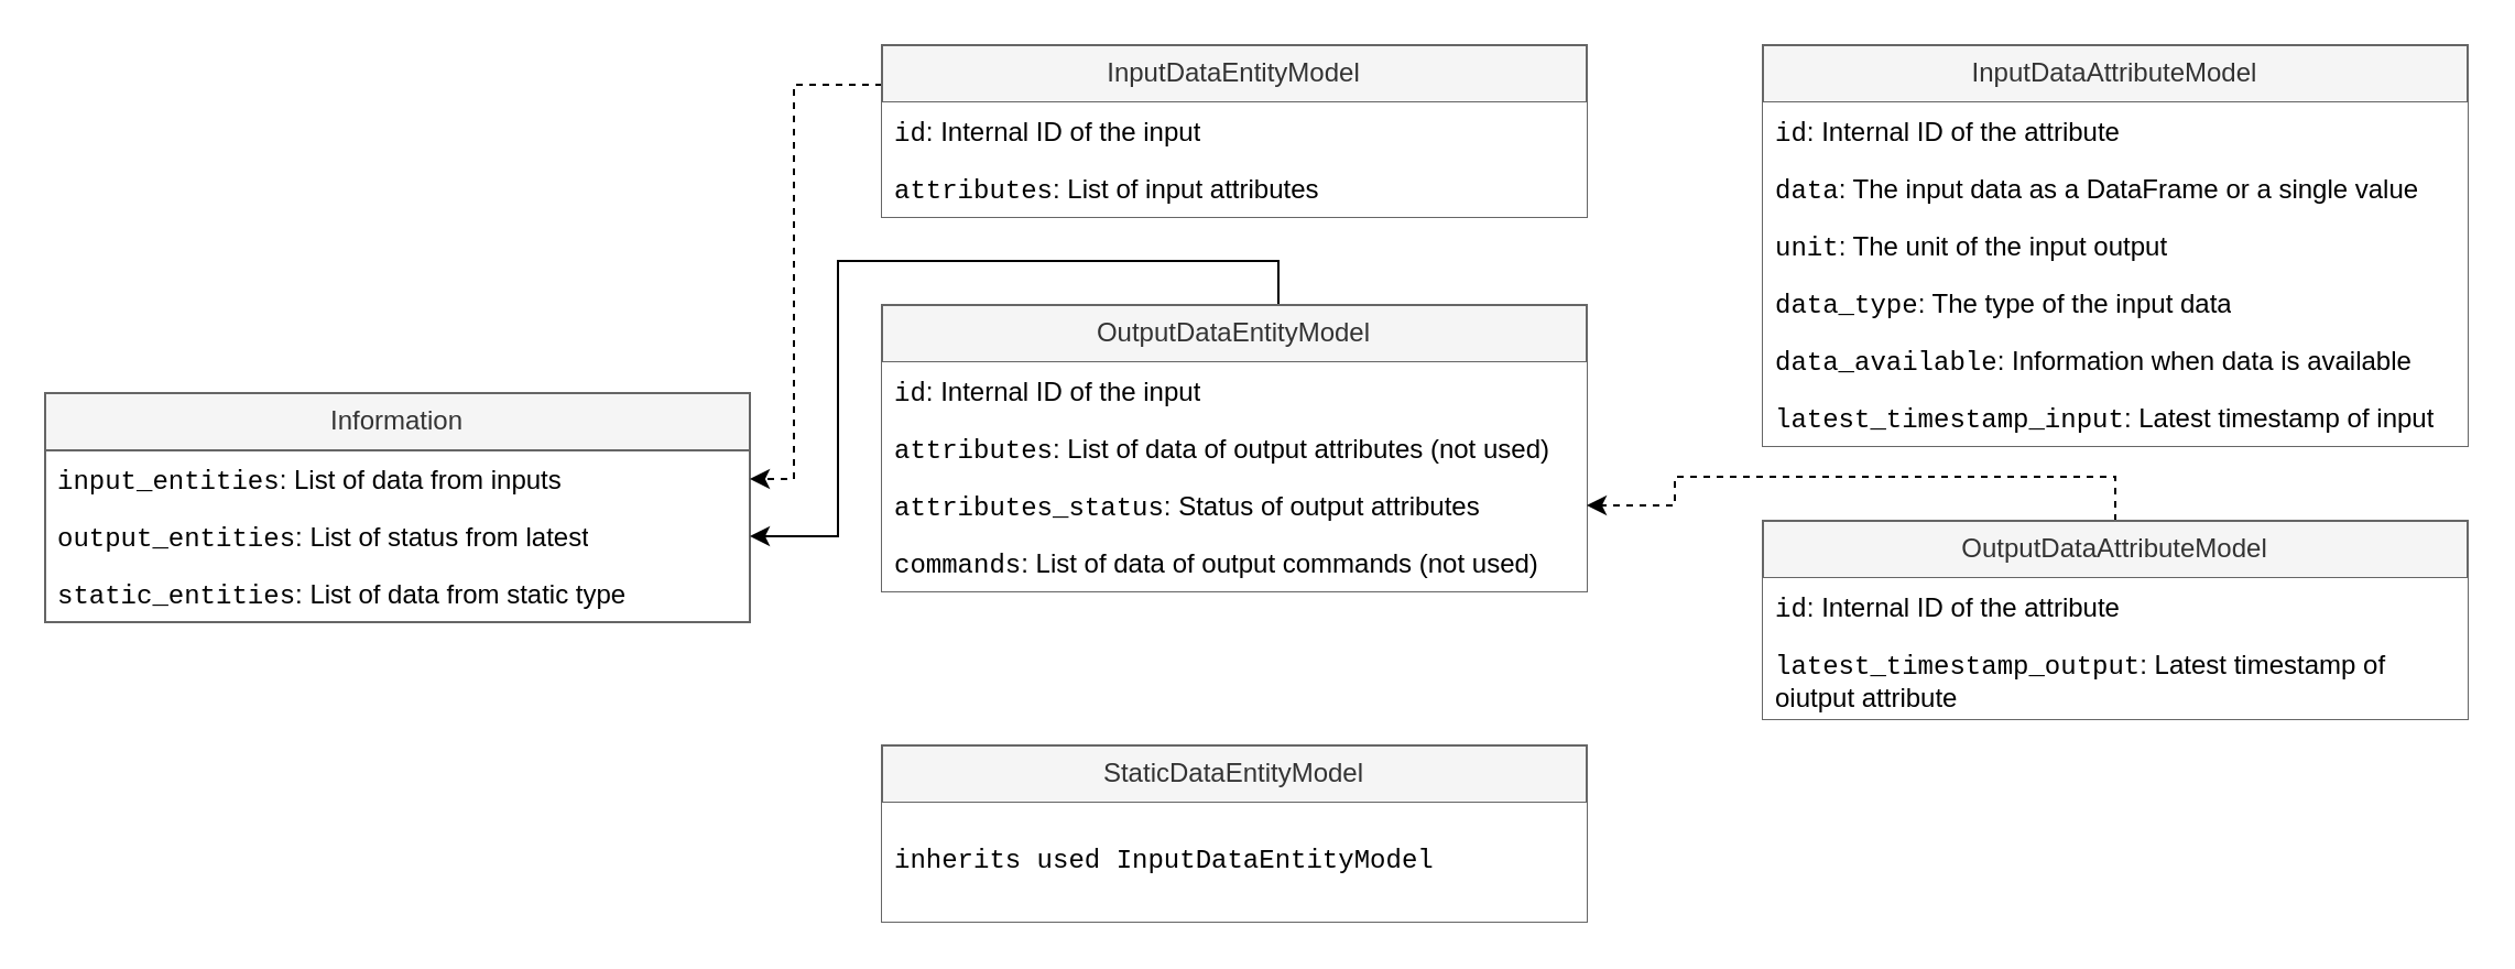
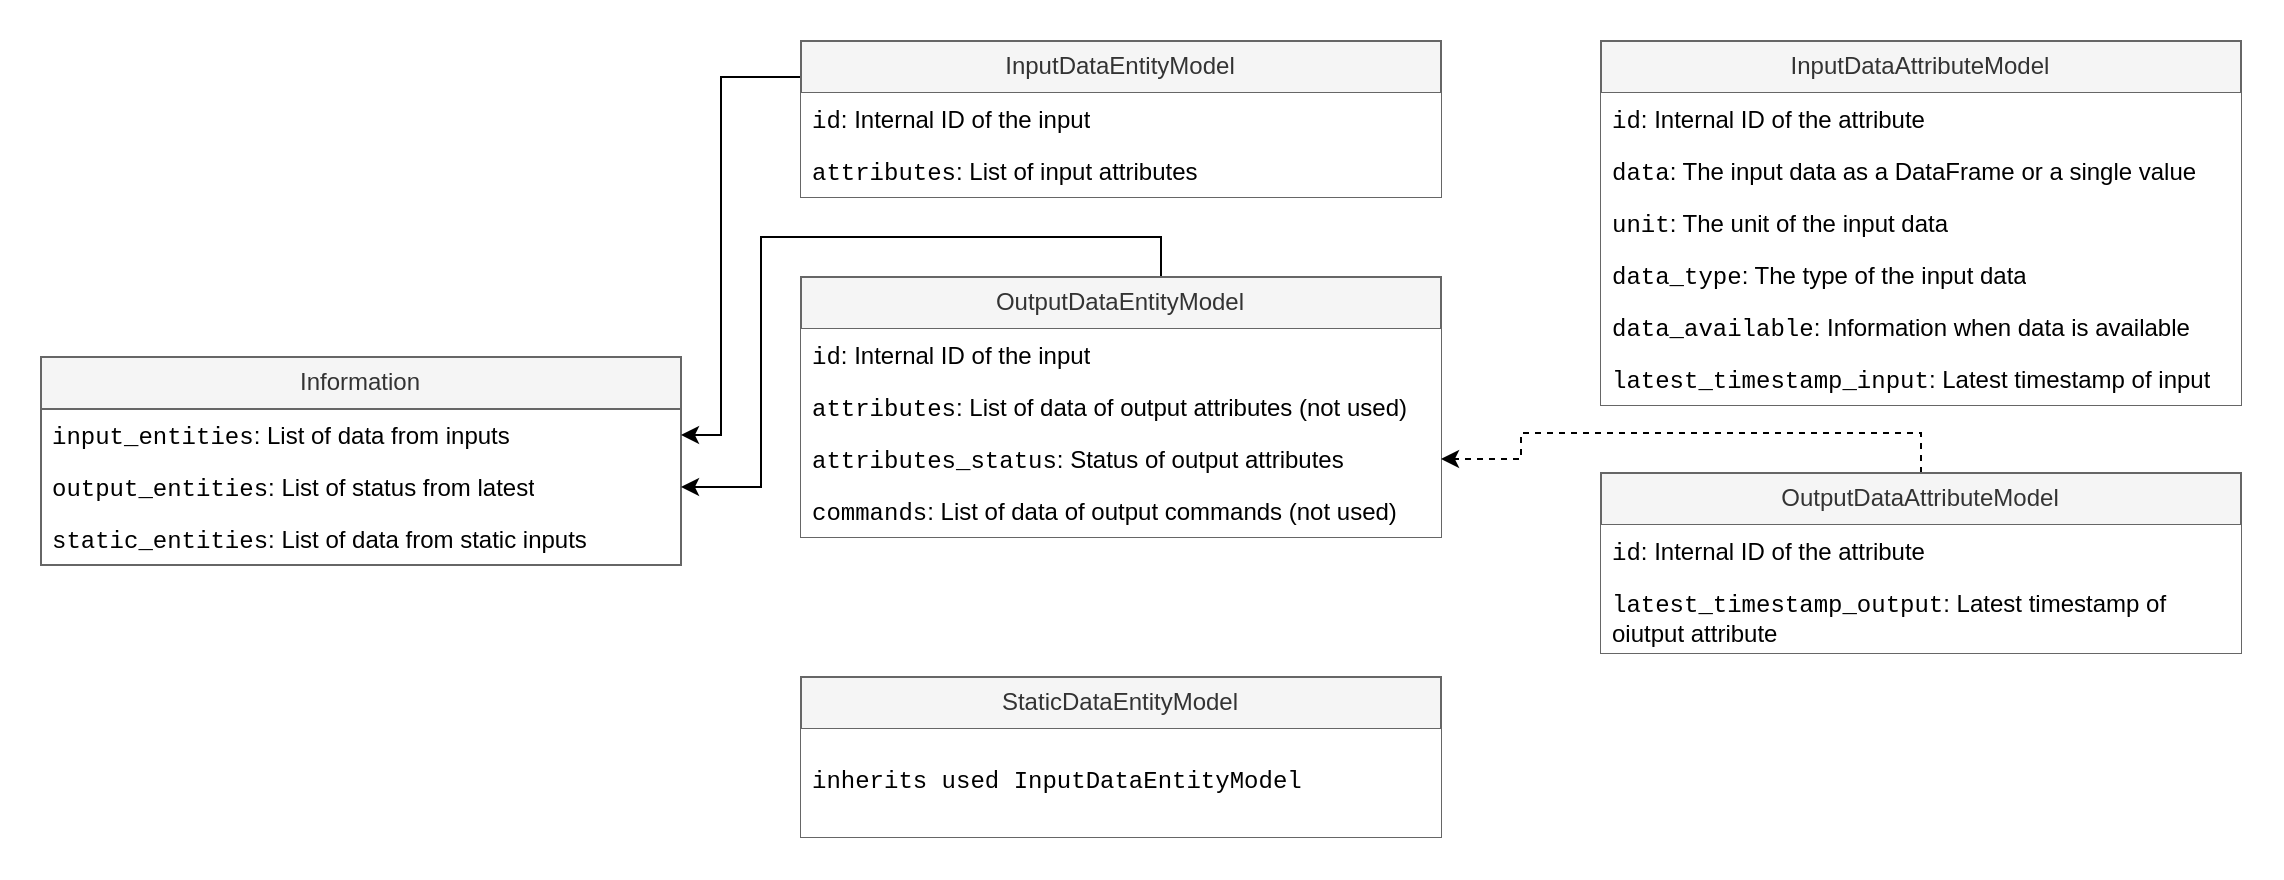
- <mxCell id="21" value="&lt;font face=&quot;Courier New&quot;&gt;unit&lt;/font&gt;: The unit of the input output" style="text;strokeColor=none;fillColor=default;align=left;verticalAlign=top;spacingLeft=4;spacingRight=4;overflow=hidden;rotatable=0;points=[[0,0.5],[1,0.5]];portConstraint=eastwest;whiteSpace=wrap;html=1;" vertex="1" parent="18"><mxGeometry y="78" width="320" height="26" as="geometry" /></mxCell>
+ <mxCell id="21" value="&lt;font face=&quot;Courier New&quot;&gt;unit&lt;/font&gt;: The unit of the input data" style="text;strokeColor=none;fillColor=default;align=left;verticalAlign=top;spacingLeft=4;spacingRight=4;overflow=hidden;rotatable=0;points=[[0,0.5],[1,0.5]];portConstraint=eastwest;whiteSpace=wrap;html=1;" vertex="1" parent="18"><mxGeometry y="78" width="320" height="26" as="geometry" /></mxCell>
- <mxCell id="6" style="edgeStyle=orthogonalEdgeStyle;rounded=0;orthogonalLoop=1;jettySize=auto;html=1;entryX=1;entryY=0.5;entryDx=0;entryDy=0;dashed=1;" parent="1" source="15" target="3" edge="1"><mxGeometry relative="1" as="geometry"><Array as="points"><mxPoint x="360" y="38" /><mxPoint x="360" y="217" /></Array></mxGeometry></mxCell>
+ <mxCell id="6" style="edgeStyle=orthogonalEdgeStyle;rounded=0;orthogonalLoop=1;jettySize=auto;html=1;entryX=1;entryY=0.5;entryDx=0;entryDy=0;" parent="1" source="15" target="3" edge="1"><mxGeometry relative="1" as="geometry"><Array as="points"><mxPoint x="360" y="38" /><mxPoint x="360" y="217" /></Array></mxGeometry></mxCell>
- <mxCell id="5" value="&lt;font face=&quot;Courier New&quot;&gt;static_entities&lt;/font&gt;: List of data from static type" style="text;strokeColor=none;fillColor=none;align=left;verticalAlign=top;spacingLeft=4;spacingRight=4;overflow=hidden;rotatable=0;points=[[0,0.5],[1,0.5]];portConstraint=eastwest;whiteSpace=wrap;html=1;" parent="2" vertex="1"><mxGeometry y="78" width="320" height="26" as="geometry" /></mxCell>
+ <mxCell id="5" value="&lt;font face=&quot;Courier New&quot;&gt;static_entities&lt;/font&gt;: List of data from static inputs" style="text;strokeColor=none;fillColor=none;align=left;verticalAlign=top;spacingLeft=4;spacingRight=4;overflow=hidden;rotatable=0;points=[[0,0.5],[1,0.5]];portConstraint=eastwest;whiteSpace=wrap;html=1;" parent="2" vertex="1"><mxGeometry y="78" width="320" height="26" as="geometry" /></mxCell>
